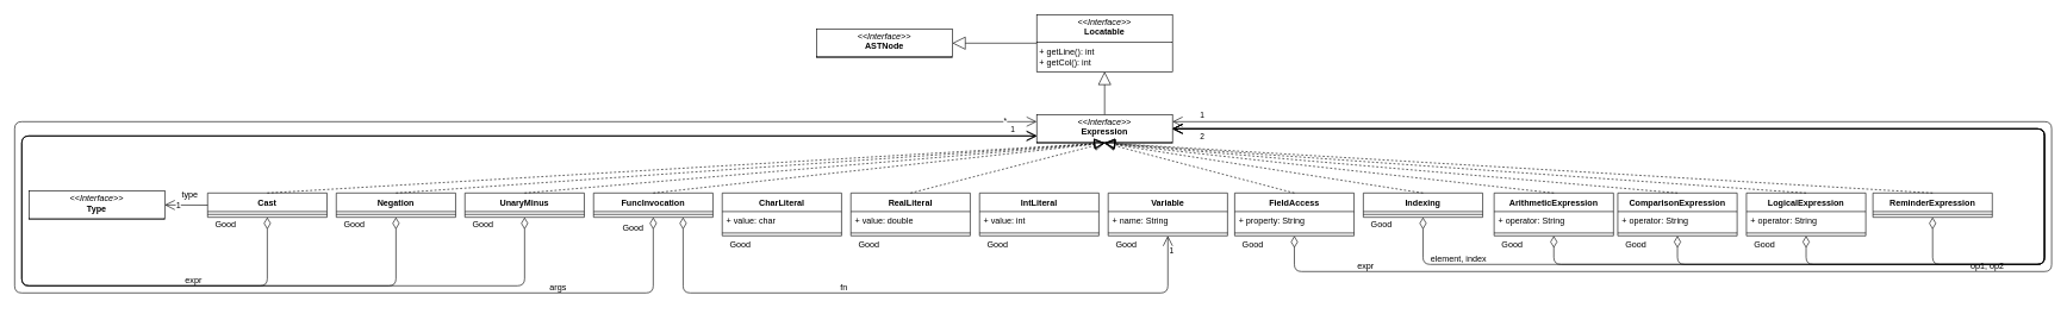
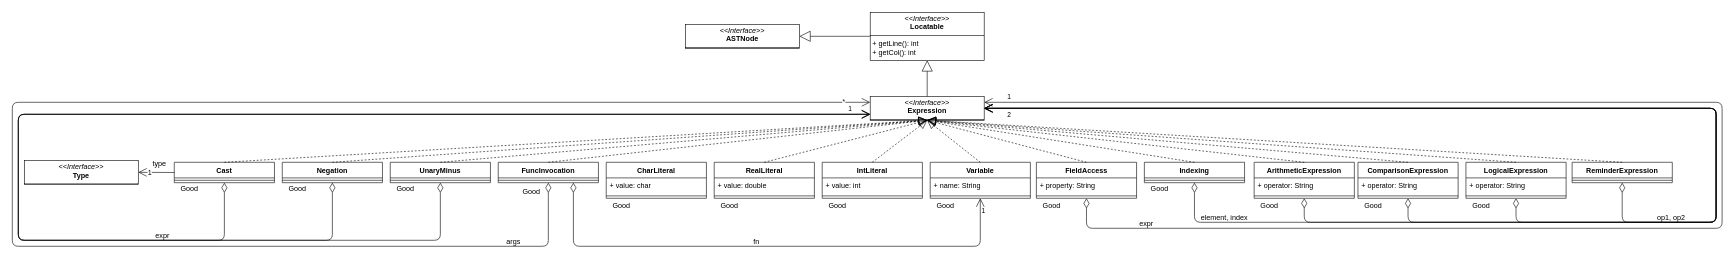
+ <mxCell id="12" value="" style="endArrow=block;dashed=1;endFill=0;endSize=12;html=1;entryX=0.5;entryY=1;entryDx=0;entryDy=0;exitX=0.5;exitY=0;exitDx=0;exitDy=0;" parent="1" source="2" target="11" edge="1"><mxGeometry width="160" relative="1" as="geometry"><mxPoint x="1460" y="260" as="sourcePoint" /><mxPoint x="1620" y="260" as="targetPoint" /></mxGeometry></mxCell>
+ <mxCell id="13" value="" style="endArrow=block;dashed=1;endFill=0;endSize=12;html=1;entryX=0.5;entryY=1;entryDx=0;entryDy=0;exitX=0.5;exitY=0;exitDx=0;exitDy=0;" parent="1" source="5" target="11" edge="1"><mxGeometry width="160" relative="1" as="geometry"><mxPoint x="1504" y="390" as="sourcePoint" /><mxPoint x="1615" y="210" as="targetPoint" /></mxGeometry></mxCell>
- <mxCell id="76" value="op1, op2" style="text;html=1;align=center;verticalAlign=middle;resizable=0;points=[];autosize=1;strokeColor=none;fillColor=none;" parent="1" vertex="1"><mxGeometry x="2745" y="358" width="70" height="30" as="geometry" /></mxCell>
+ <mxCell id="76" value="op1, op2" style="text;html=1;align=center;verticalAlign=middle;resizable=0;points=[];autosize=1;strokeColor=none;fillColor=none;" parent="1" vertex="1"><mxGeometry x="2750" y="348" width="70" height="30" as="geometry" /></mxCell>
- <mxCell id="71" value="args" style="text;html=1;align=center;verticalAlign=middle;resizable=0;points=[];autosize=1;strokeColor=none;fillColor=none;" parent="1" vertex="1"><mxGeometry x="755" y="388" width="50" height="30" as="geometry" /></mxCell>
+ <mxCell id="71" value="args" style="text;html=1;align=center;verticalAlign=middle;resizable=0;points=[];autosize=1;strokeColor=none;fillColor=none;" parent="1" vertex="1"><mxGeometry x="830" y="388" width="50" height="30" as="geometry" /></mxCell>
- <mxCell id="70" value="fn" style="text;html=1;align=center;verticalAlign=middle;resizable=0;points=[];autosize=1;strokeColor=none;fillColor=none;" parent="1" vertex="1"><mxGeometry x="1165" y="388" width="30" height="30" as="geometry" /></mxCell>
+ <mxCell id="70" value="fn" style="text;html=1;align=center;verticalAlign=middle;resizable=0;points=[];autosize=1;strokeColor=none;fillColor=none;" parent="1" vertex="1"><mxGeometry x="1245" y="388" width="30" height="30" as="geometry" /></mxCell>
